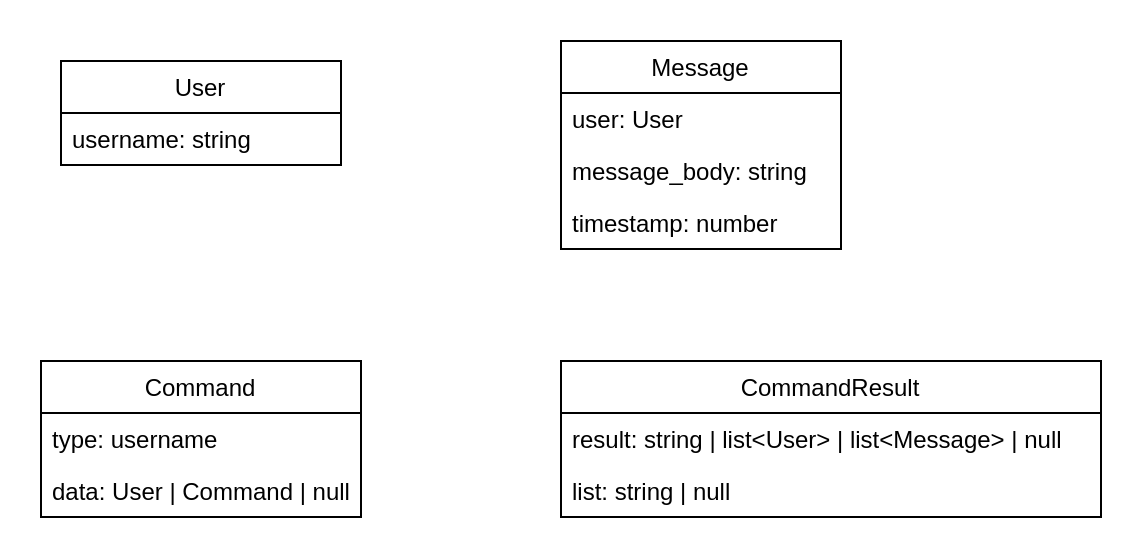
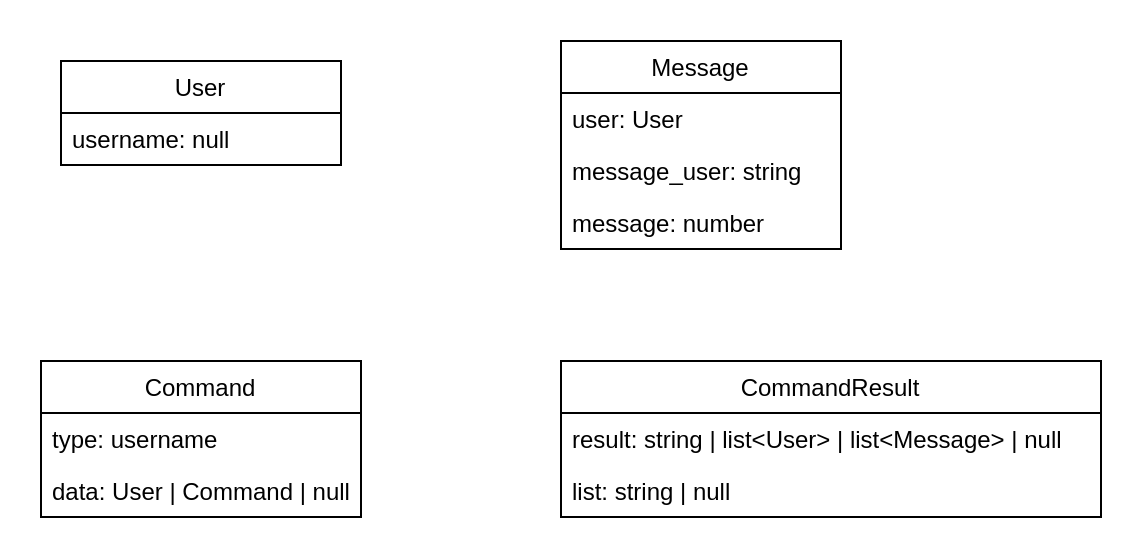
- <mxCell id="3" value="username: string" style="text;strokeColor=none;fillColor=none;align=left;verticalAlign=top;spacingLeft=4;spacingRight=4;overflow=hidden;rotatable=0;points=[[0,0.5],[1,0.5]];portConstraint=eastwest;" vertex="1" parent="2"><mxGeometry y="26" width="140" height="26" as="geometry" /></mxCell>
+ <mxCell id="3" value="username: null" style="text;strokeColor=none;fillColor=none;align=left;verticalAlign=top;spacingLeft=4;spacingRight=4;overflow=hidden;rotatable=0;points=[[0,0.5],[1,0.5]];portConstraint=eastwest;" vertex="1" parent="2"><mxGeometry y="26" width="140" height="26" as="geometry" /></mxCell>
- <mxCell id="6" value="message_body: string" style="text;strokeColor=none;fillColor=none;align=left;verticalAlign=top;spacingLeft=4;spacingRight=4;overflow=hidden;rotatable=0;points=[[0,0.5],[1,0.5]];portConstraint=eastwest;" vertex="1" parent="4"><mxGeometry y="52" width="140" height="26" as="geometry" /></mxCell>
+ <mxCell id="6" value="message_user: string" style="text;strokeColor=none;fillColor=none;align=left;verticalAlign=top;spacingLeft=4;spacingRight=4;overflow=hidden;rotatable=0;points=[[0,0.5],[1,0.5]];portConstraint=eastwest;" vertex="1" parent="4"><mxGeometry y="52" width="140" height="26" as="geometry" /></mxCell>
- <mxCell id="7" value="timestamp: number" style="text;strokeColor=none;fillColor=none;align=left;verticalAlign=top;spacingLeft=4;spacingRight=4;overflow=hidden;rotatable=0;points=[[0,0.5],[1,0.5]];portConstraint=eastwest;" vertex="1" parent="4"><mxGeometry y="78" width="140" height="26" as="geometry" /></mxCell>
+ <mxCell id="7" value="message: number" style="text;strokeColor=none;fillColor=none;align=left;verticalAlign=top;spacingLeft=4;spacingRight=4;overflow=hidden;rotatable=0;points=[[0,0.5],[1,0.5]];portConstraint=eastwest;" vertex="1" parent="4"><mxGeometry y="78" width="140" height="26" as="geometry" /></mxCell>
